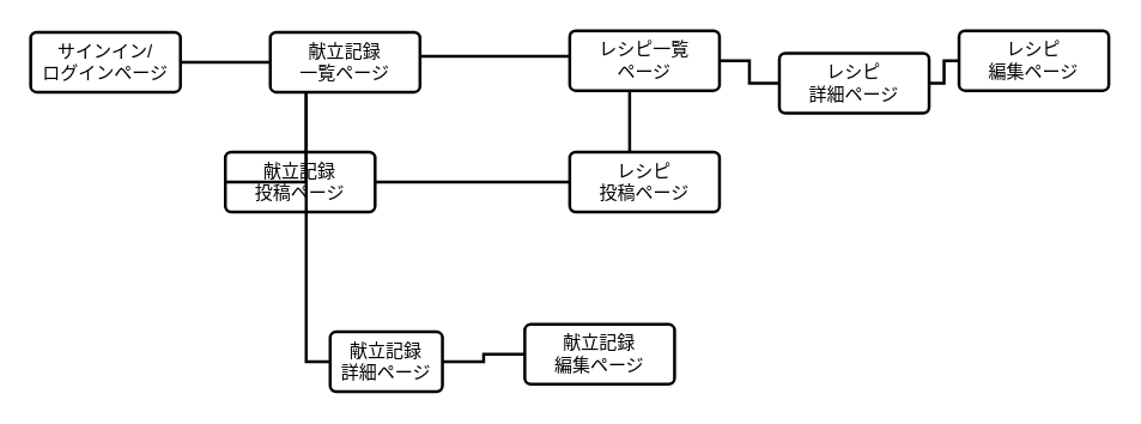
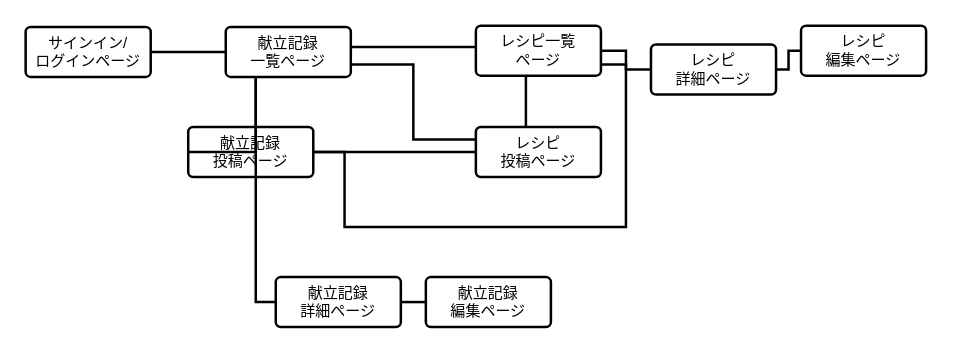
+ <mxCell id="13" style="edgeStyle=orthogonalEdgeStyle;rounded=0;html=1;exitX=1;exitY=0.75;exitDx=0;exitDy=0;entryX=0;entryY=0.25;entryDx=0;entryDy=0;endArrow=none;endFill=0;strokeColor=#000000;strokeWidth=2;" parent="1" source="6" target="17" edge="1"><mxGeometry relative="1" as="geometry" /></mxCell>
+ <mxCell id="21" style="edgeStyle=orthogonalEdgeStyle;rounded=0;html=1;endArrow=none;endFill=0;strokeColor=#000000;strokeWidth=2;" edge="1" parent="1" source="16" target="8"><mxGeometry relative="1" as="geometry"><mxPoint x="308" y="95" as="sourcePoint" /><mxPoint x="408" y="155" as="targetPoint" /><Array as="points"><mxPoint x="500" y="51" /><mxPoint x="500" y="181" /><mxPoint x="275" y="181" /></Array></mxGeometry></mxCell>
- <mxCell id="12" value="献立記録&lt;br&gt;編集ページ" style="rounded=1;arcSize=10;whiteSpace=wrap;html=1;align=center;fillColor=none;fontColor=#000000;labelBorderColor=none;strokeColor=#000000;strokeWidth=2;" parent="1" vertex="1"><mxGeometry x="350" y="216" width="100" height="40" as="geometry" /></mxCell>
+ <mxCell id="12" value="献立記録&lt;br&gt;編集ページ" style="rounded=1;arcSize=10;whiteSpace=wrap;html=1;align=center;fillColor=none;fontColor=#000000;labelBorderColor=none;strokeColor=#000000;strokeWidth=2;" parent="1" vertex="1"><mxGeometry x="340" y="221" width="100" height="40" as="geometry" /></mxCell>
- <mxCell id="11" value="献立記録&lt;br&gt;詳細ページ" style="rounded=1;arcSize=10;whiteSpace=wrap;html=1;align=center;fillColor=none;fontColor=#000000;labelBorderColor=none;strokeColor=#000000;strokeWidth=2;" parent="1" vertex="1"><mxGeometry x="220" y="221" width="75" height="40" as="geometry" /></mxCell>
+ <mxCell id="11" value="献立記録&lt;br&gt;詳細ページ" style="rounded=1;arcSize=10;whiteSpace=wrap;html=1;align=center;fillColor=none;fontColor=#000000;labelBorderColor=none;strokeColor=#000000;strokeWidth=2;" parent="1" vertex="1"><mxGeometry x="220" y="221" width="100" height="40" as="geometry" /></mxCell>
